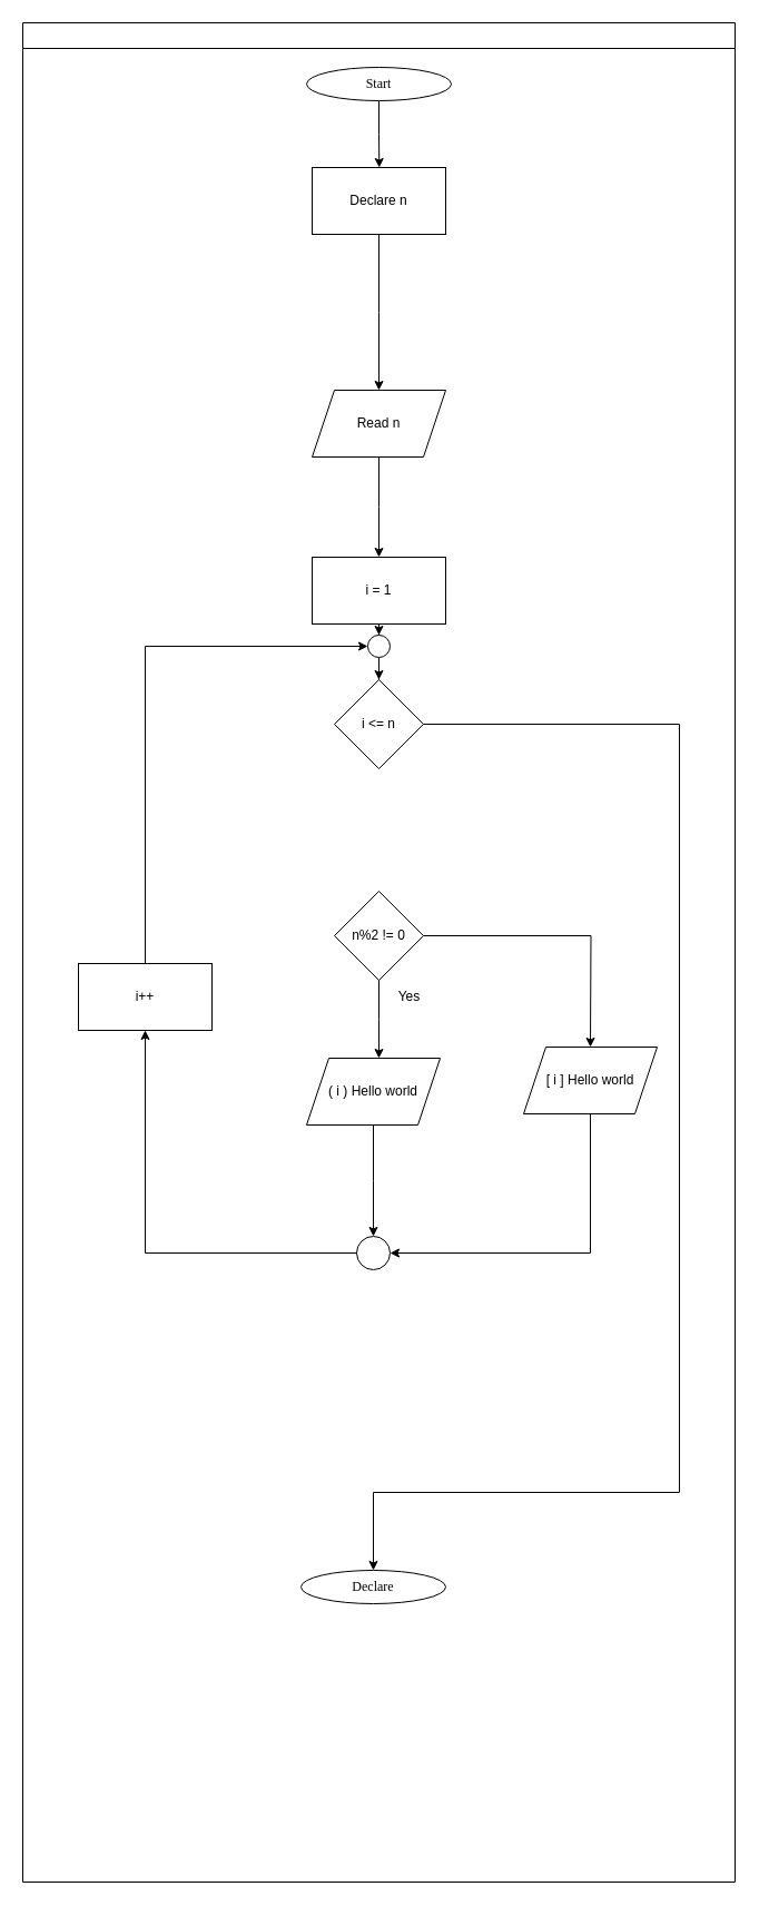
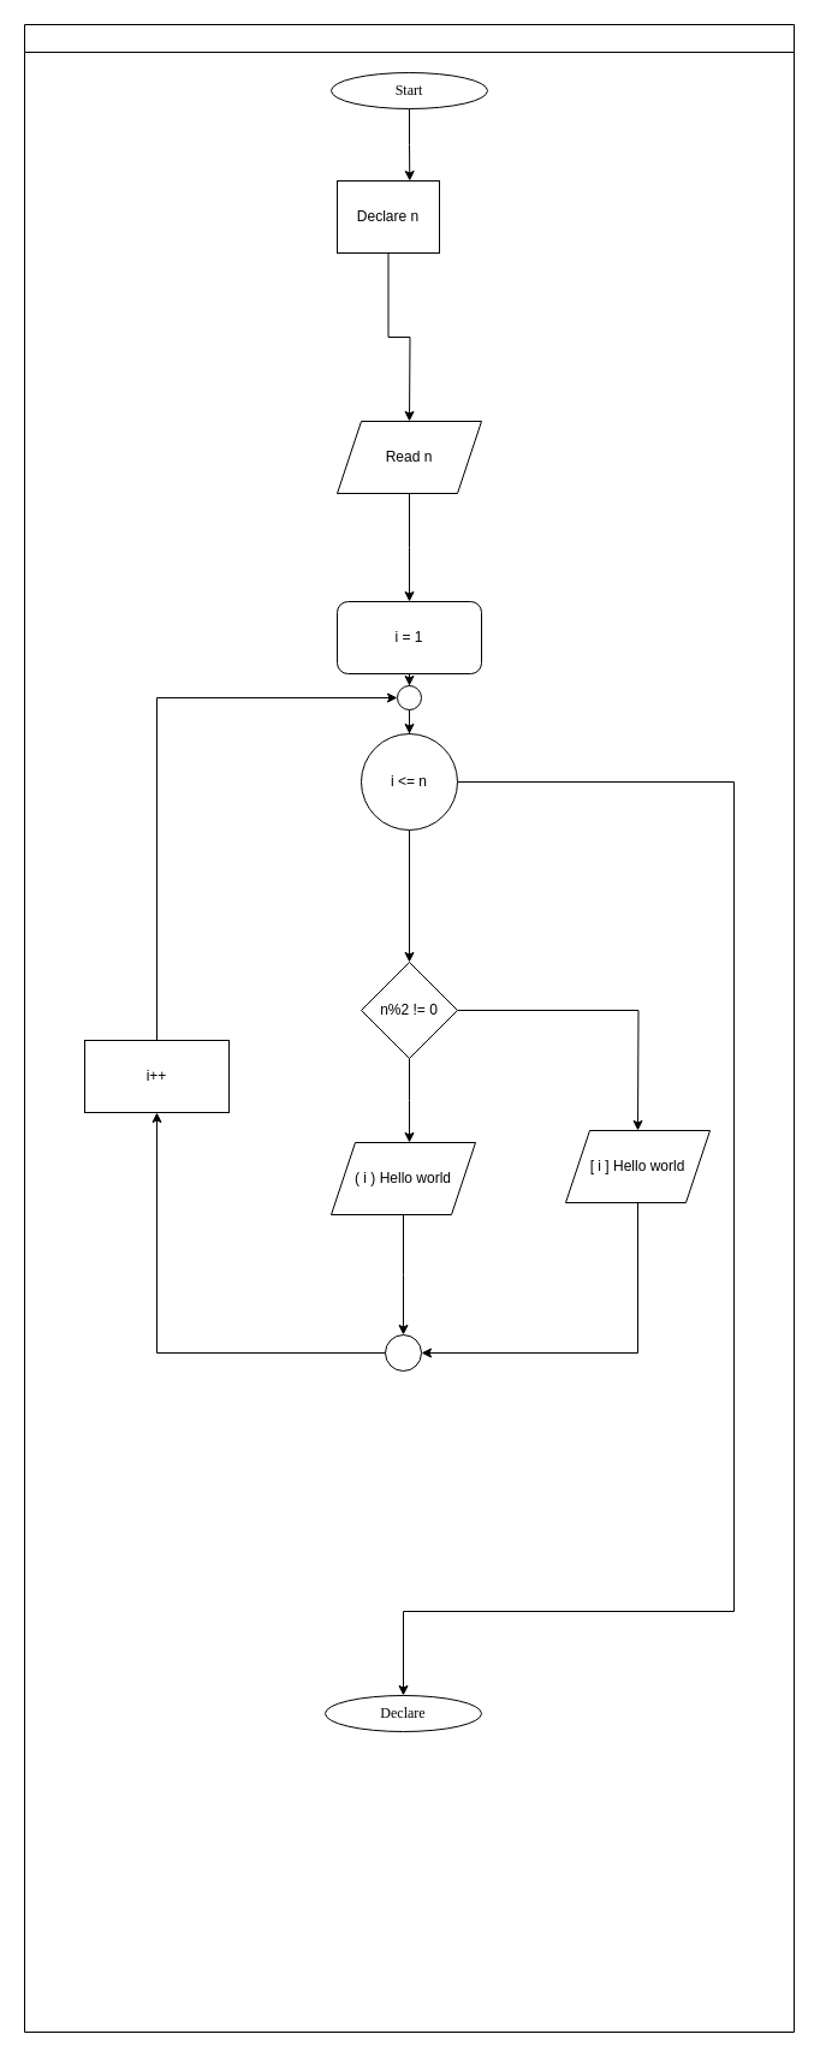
- <mxCell id="6" value="Declare n" style="rounded=0;whiteSpace=wrap;html=1;" vertex="1" parent="2"><mxGeometry x="260" y="130" width="120" height="60" as="geometry" /></mxCell>
+ <mxCell id="6" value="Declare n" style="rounded=0;whiteSpace=wrap;html=1;" vertex="1" parent="2"><mxGeometry x="260" y="130" width="85" height="60" as="geometry" /></mxCell>
- <mxCell id="15" value="i = 1" style="rounded=0;whiteSpace=wrap;html=1;" vertex="1" parent="2"><mxGeometry x="260" y="480" width="120" height="60" as="geometry" /></mxCell>
+ <mxCell id="15" value="i = 1" style="whiteSpace=wrap;html=1;rounded=1;" vertex="1" parent="2"><mxGeometry x="260" y="480" width="120" height="60" as="geometry" /></mxCell>
- <mxCell id="18" value="i &amp;lt;= n" style="rhombus;whiteSpace=wrap;html=1;" vertex="1" parent="2"><mxGeometry x="280" y="590" width="80" height="80" as="geometry" /></mxCell>
+ <mxCell id="18" value="i &amp;lt;= n" style="ellipse;whiteSpace=wrap;html=1;" vertex="1" parent="2"><mxGeometry x="280" y="590" width="80" height="80" as="geometry" /></mxCell>
+ <mxCell id="16" style="edgeStyle=orthogonalEdgeStyle;rounded=0;orthogonalLoop=1;jettySize=auto;html=1;entryX=0.5;entryY=0;entryDx=0;entryDy=0;" edge="1" parent="2" source="18" target="11"><mxGeometry relative="1" as="geometry" /></mxCell>
- <mxCell id="22" value="Yes" style="text;html=1;align=center;verticalAlign=middle;resizable=0;points=[];autosize=1;strokeColor=none;fillColor=none;" vertex="1" parent="2"><mxGeometry x="327" y="860" width="40" height="30" as="geometry" /></mxCell>
